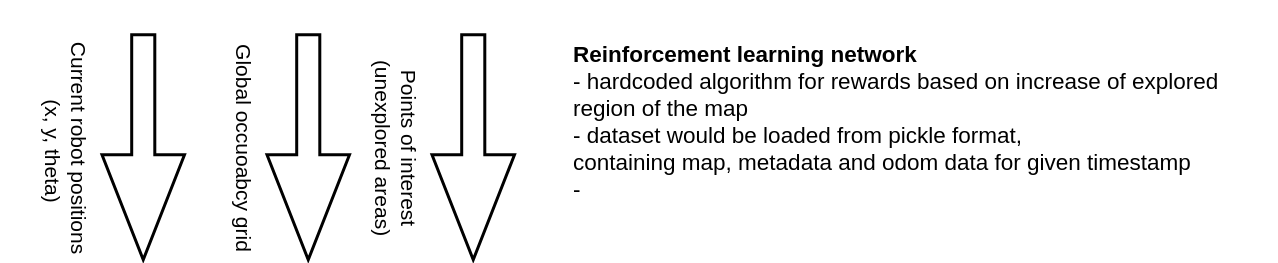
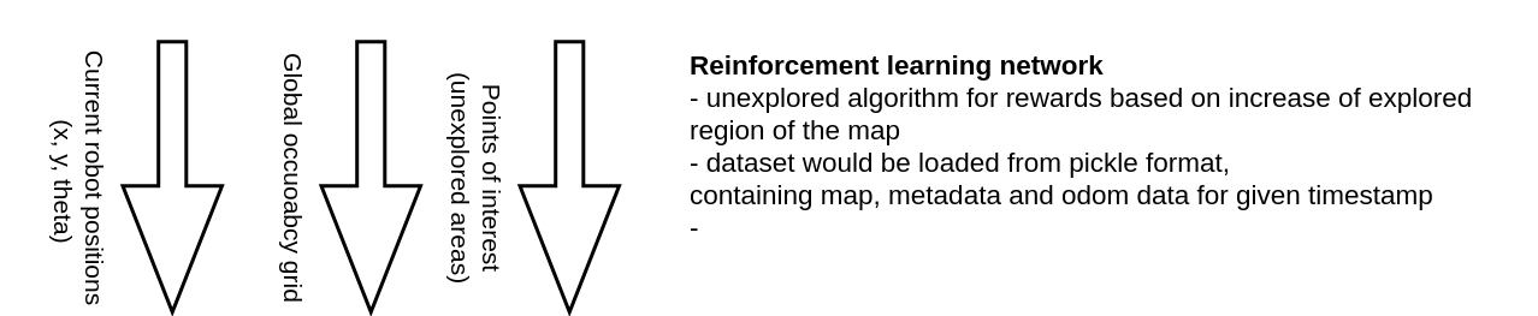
- <mxCell id="5" value="&lt;font style=&quot;font-size: 15px;&quot;&gt;&lt;b style=&quot;&quot;&gt;Reinforcement learning network&lt;/b&gt;&lt;/font&gt;&lt;div&gt;&lt;font style=&quot;font-size: 15px;&quot;&gt;- hardcoded algorithm for rewards based&amp;nbsp;&lt;/font&gt;&lt;span style=&quot;font-size: 15px; background-color: transparent; color: light-dark(rgb(0, 0, 0), rgb(255, 255, 255));&quot;&gt;on increase of explored&lt;/span&gt;&lt;/div&gt;&lt;div&gt;&lt;span style=&quot;font-size: 15px; background-color: transparent; color: light-dark(rgb(0, 0, 0), rgb(255, 255, 255));&quot;&gt;region of the map&lt;/span&gt;&lt;/div&gt;&lt;div style=&quot;&quot;&gt;&lt;font style=&quot;font-size: 15px;&quot;&gt;- dataset would be loaded from pickle format,&amp;nbsp;&lt;/font&gt;&lt;/div&gt;&lt;div style=&quot;&quot;&gt;&lt;font style=&quot;font-size: 15px;&quot;&gt;containing map, metadata and odom data for given timestamp&lt;/font&gt;&lt;/div&gt;&lt;div style=&quot;&quot;&gt;&lt;font style=&quot;font-size: 15px;&quot;&gt;-&amp;nbsp;&lt;/font&gt;&lt;/div&gt;" style="text;html=1;align=left;verticalAlign=middle;resizable=0;points=[];autosize=1;strokeColor=none;fillColor=none;" vertex="1" parent="1"><mxGeometry x="380" y="20" width="450" height="120" as="geometry" /></mxCell>
+ <mxCell id="5" value="&lt;font style=&quot;font-size: 15px;&quot;&gt;&lt;b style=&quot;&quot;&gt;Reinforcement learning network&lt;/b&gt;&lt;/font&gt;&lt;div&gt;&lt;font style=&quot;font-size: 15px;&quot;&gt;- unexplored algorithm for rewards based&amp;nbsp;&lt;/font&gt;&lt;span style=&quot;font-size: 15px; background-color: transparent; color: light-dark(rgb(0, 0, 0), rgb(255, 255, 255));&quot;&gt;on increase of explored&lt;/span&gt;&lt;/div&gt;&lt;div&gt;&lt;span style=&quot;font-size: 15px; background-color: transparent; color: light-dark(rgb(0, 0, 0), rgb(255, 255, 255));&quot;&gt;region of the map&lt;/span&gt;&lt;/div&gt;&lt;div style=&quot;&quot;&gt;&lt;font style=&quot;font-size: 15px;&quot;&gt;- dataset would be loaded from pickle format,&amp;nbsp;&lt;/font&gt;&lt;/div&gt;&lt;div style=&quot;&quot;&gt;&lt;font style=&quot;font-size: 15px;&quot;&gt;containing map, metadata and odom data for given timestamp&lt;/font&gt;&lt;/div&gt;&lt;div style=&quot;&quot;&gt;&lt;font style=&quot;font-size: 15px;&quot;&gt;-&amp;nbsp;&lt;/font&gt;&lt;/div&gt;" style="text;html=1;align=left;verticalAlign=middle;resizable=0;points=[];autosize=1;strokeColor=none;fillColor=none;" vertex="1" parent="1"><mxGeometry x="380" y="20" width="450" height="120" as="geometry" /></mxCell>
